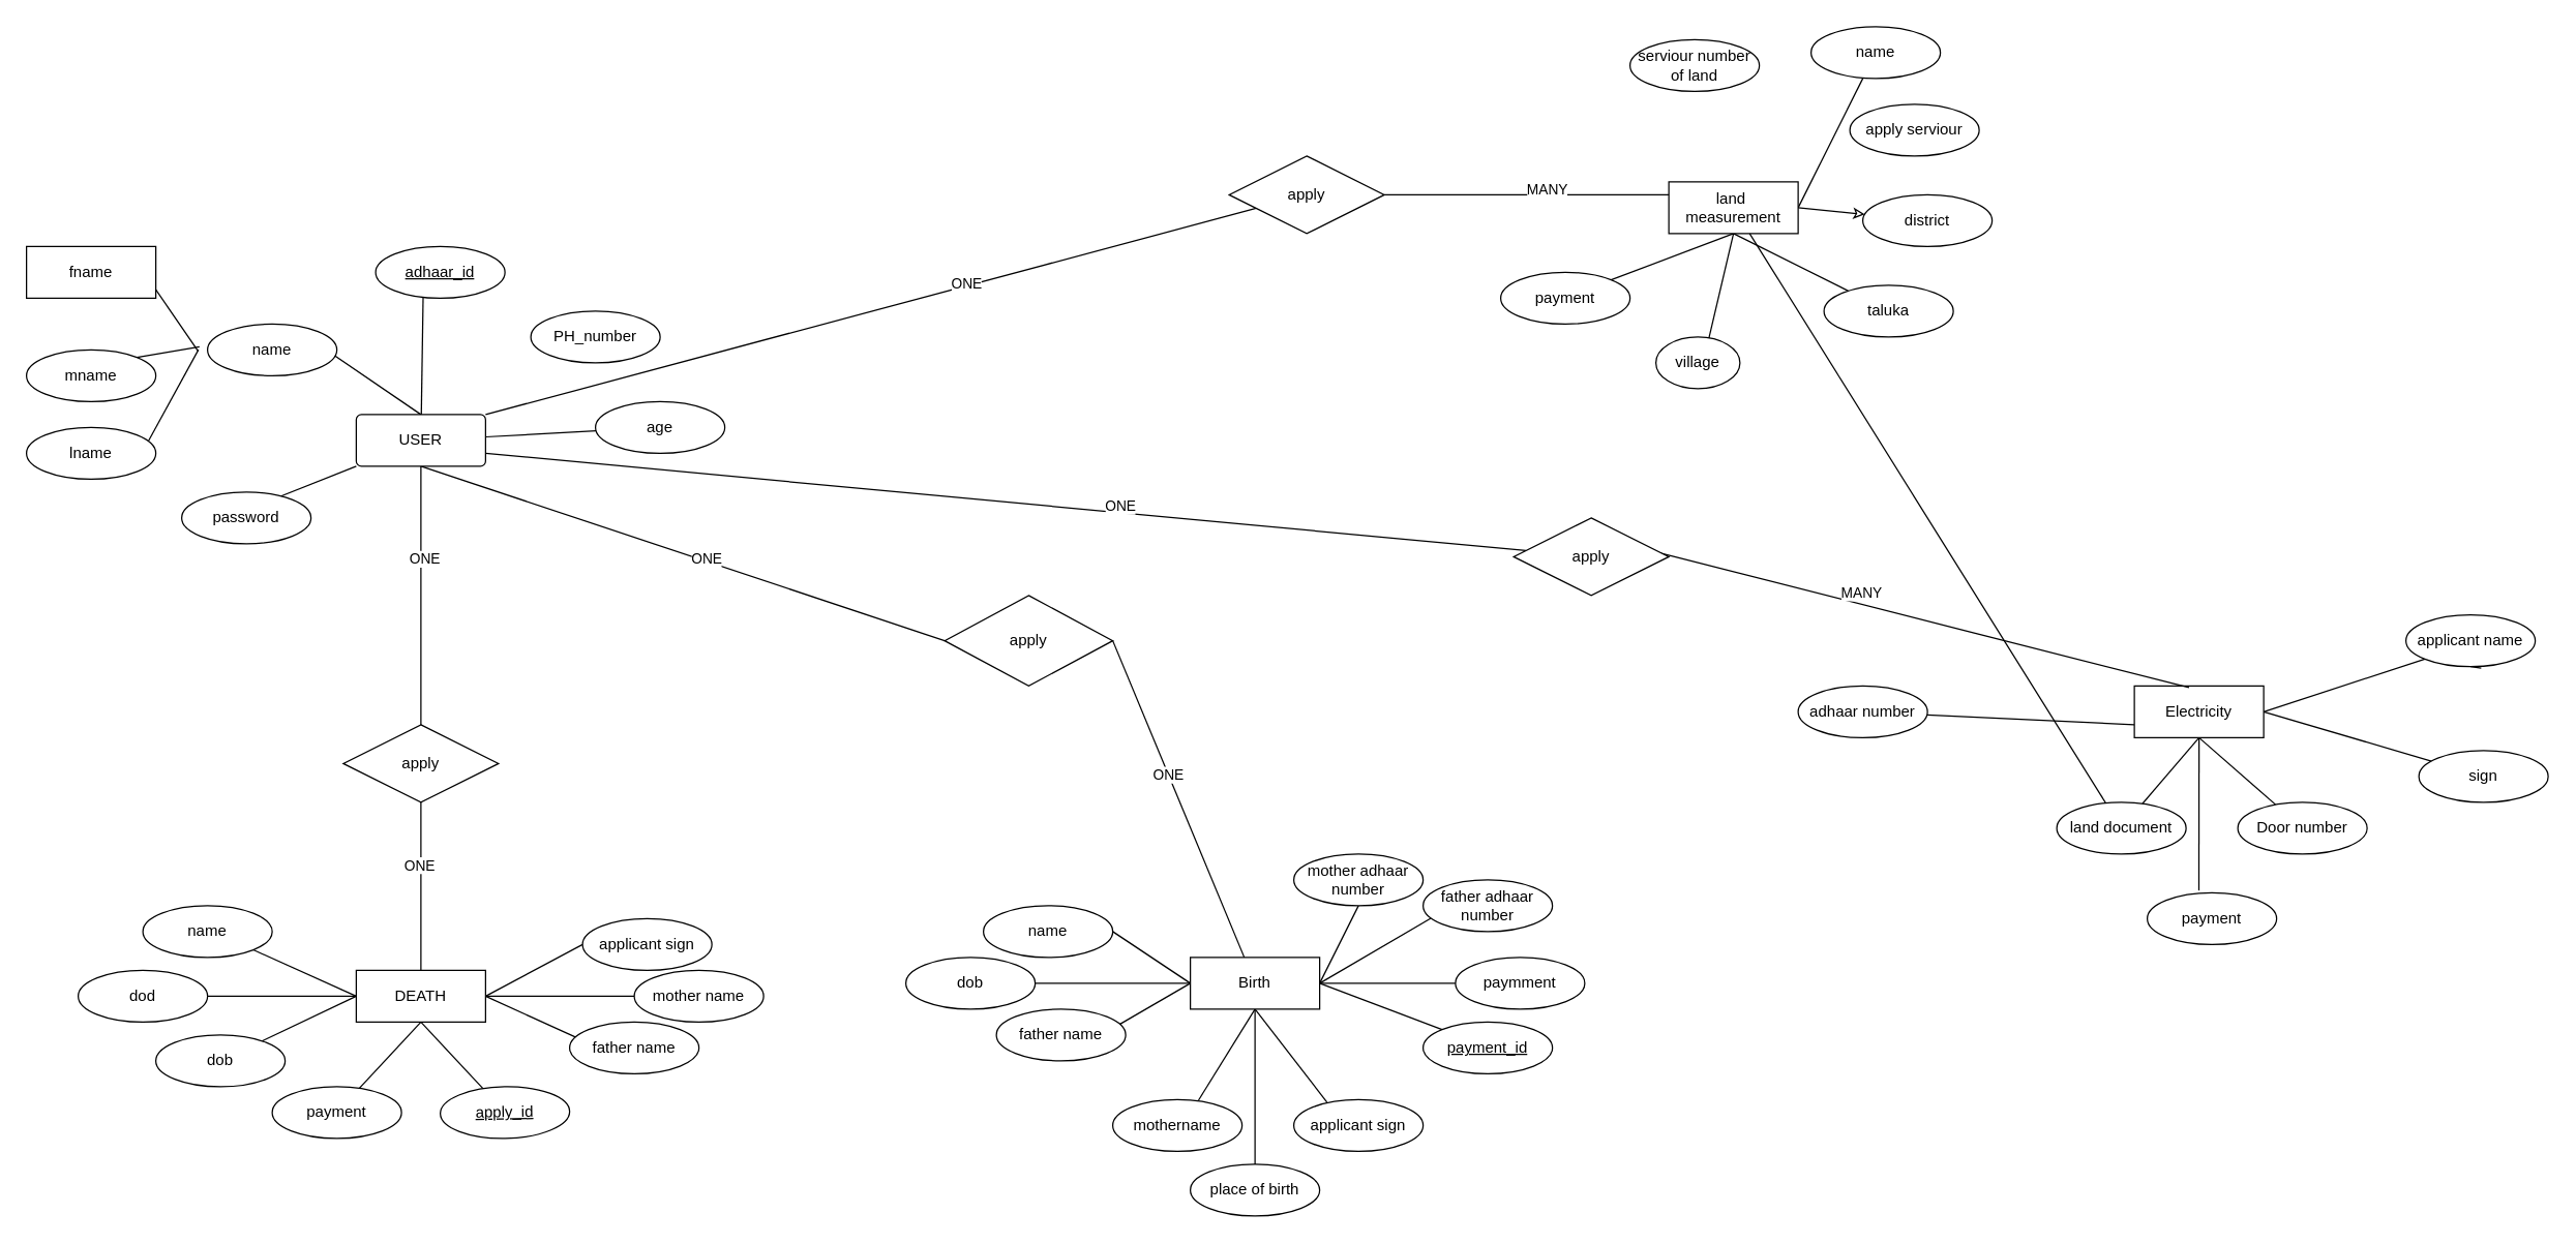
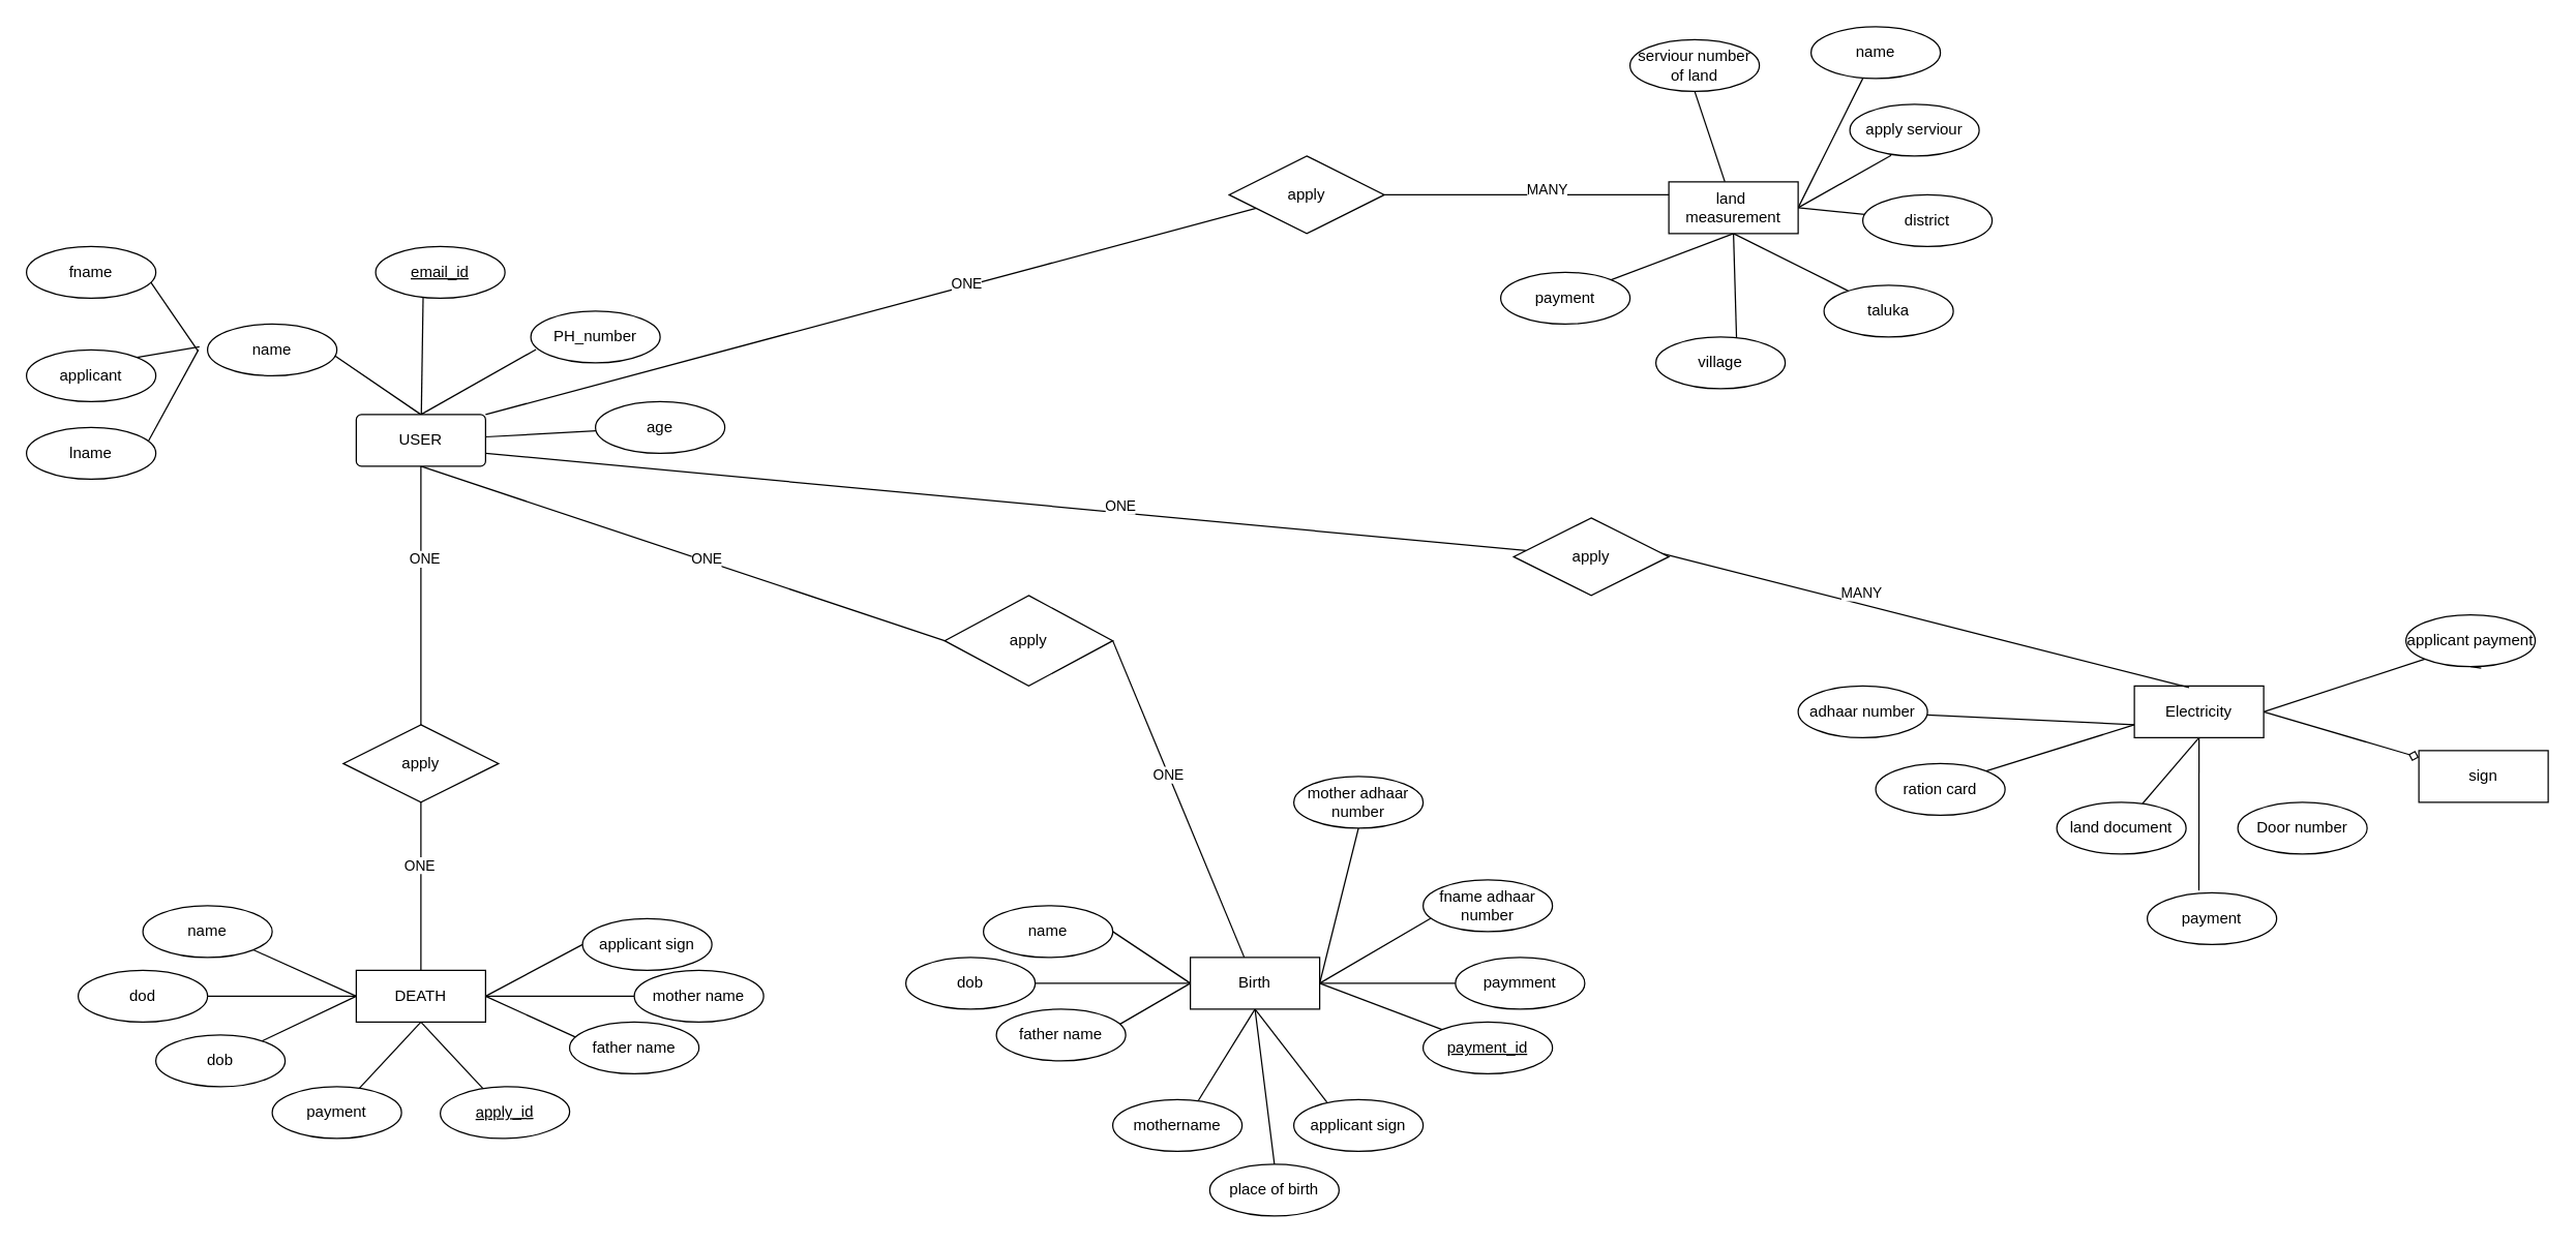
+ <mxCell id="95" style="edgeStyle=none;rounded=0;orthogonalLoop=1;jettySize=auto;html=1;exitX=1;exitY=0.5;exitDx=0;exitDy=0;entryX=0.319;entryY=0.989;entryDx=0;entryDy=0;entryPerimeter=0;endArrow=none;endFill=0;" parent="1" source="98" target="104" edge="1"><mxGeometry relative="1" as="geometry" /></mxCell>
- <mxCell id="94" style="edgeStyle=none;rounded=0;orthogonalLoop=1;jettySize=auto;html=1;exitX=1;exitY=0.5;exitDx=0;exitDy=0;endArrow=classic;endFill=0;" parent="1" source="98" target="105" edge="1"><mxGeometry relative="1" as="geometry" /></mxCell>
+ <mxCell id="94" style="edgeStyle=none;rounded=0;orthogonalLoop=1;jettySize=auto;html=1;exitX=1;exitY=0.5;exitDx=0;exitDy=0;endArrow=none;endFill=0;" parent="1" source="98" target="105" edge="1"><mxGeometry relative="1" as="geometry" /></mxCell>
- <mxCell id="17" value="fname" style="whiteSpace=wrap;html=1;align=center;rounded=0;" parent="1" vertex="1"><mxGeometry x="20" y="190" width="100" height="40" as="geometry" /></mxCell>
+ <mxCell id="17" value="fname" style="ellipse;whiteSpace=wrap;html=1;align=center;" parent="1" vertex="1"><mxGeometry x="20" y="190" width="100" height="40" as="geometry" /></mxCell>
- <mxCell id="20" value="&lt;u&gt;adhaar_id&lt;/u&gt;" style="ellipse;whiteSpace=wrap;html=1;align=center;" parent="1" vertex="1"><mxGeometry x="290" y="190" width="100" height="40" as="geometry" /></mxCell>
+ <mxCell id="20" value="&lt;u&gt;email_id&lt;/u&gt;" style="ellipse;whiteSpace=wrap;html=1;align=center;" parent="1" vertex="1"><mxGeometry x="290" y="190" width="100" height="40" as="geometry" /></mxCell>
- <mxCell id="107" value="village" style="ellipse;whiteSpace=wrap;html=1;align=center;" parent="1" vertex="1"><mxGeometry x="1280" y="260" width="65" height="40" as="geometry" /></mxCell>
+ <mxCell id="107" value="village" style="ellipse;whiteSpace=wrap;html=1;align=center;" parent="1" vertex="1"><mxGeometry x="1280" y="260" width="100" height="40" as="geometry" /></mxCell>
- <mxCell id="18" value="mname" style="ellipse;whiteSpace=wrap;html=1;align=center;" parent="1" vertex="1"><mxGeometry x="20" y="270" width="100" height="40" as="geometry" /></mxCell>
+ <mxCell id="18" value="applicant" style="ellipse;whiteSpace=wrap;html=1;align=center;" parent="1" vertex="1"><mxGeometry x="20" y="270" width="100" height="40" as="geometry" /></mxCell>
+ <mxCell id="4" style="edgeStyle=none;rounded=0;orthogonalLoop=1;jettySize=auto;html=1;exitX=0.5;exitY=0;exitDx=0;exitDy=0;entryX=0.04;entryY=0.742;entryDx=0;entryDy=0;entryPerimeter=0;endArrow=none;endFill=0;" parent="1" source="13" target="21" edge="1"><mxGeometry relative="1" as="geometry" /></mxCell>
- <mxCell id="6" style="edgeStyle=none;rounded=0;orthogonalLoop=1;jettySize=auto;html=1;exitX=0;exitY=1;exitDx=0;exitDy=0;entryX=0.703;entryY=0.142;entryDx=0;entryDy=0;entryPerimeter=0;endArrow=none;endFill=0;" parent="1" source="13" target="23" edge="1"><mxGeometry relative="1" as="geometry" /></mxCell>
- <mxCell id="23" value="password" style="ellipse;whiteSpace=wrap;html=1;align=center;" parent="1" vertex="1"><mxGeometry x="140" y="380" width="100" height="40" as="geometry" /></mxCell>
- <mxCell id="97" style="edgeStyle=none;rounded=0;orthogonalLoop=1;jettySize=auto;html=1;endArrow=none;endFill=0;" parent="1" source="98" target="82" edge="1"><mxGeometry relative="1" as="geometry" /></mxCell>
+ <mxCell id="97" style="edgeStyle=none;rounded=0;orthogonalLoop=1;jettySize=auto;html=1;entryX=0.5;entryY=1;entryDx=0;entryDy=0;endArrow=none;endFill=0;" parent="1" source="98" target="108" edge="1"><mxGeometry relative="1" as="geometry" /></mxCell>
- <mxCell id="81" value="applicant name" style="ellipse;whiteSpace=wrap;html=1;align=center;" parent="1" vertex="1"><mxGeometry x="1860" y="475" width="100" height="40" as="geometry" /></mxCell>
+ <mxCell id="81" value="applicant payment" style="ellipse;whiteSpace=wrap;html=1;align=center;" parent="1" vertex="1"><mxGeometry x="1860" y="475" width="100" height="40" as="geometry" /></mxCell>
+ <mxCell id="70" style="edgeStyle=none;rounded=0;orthogonalLoop=1;jettySize=auto;html=1;exitX=0;exitY=0.75;exitDx=0;exitDy=0;entryX=1;entryY=0;entryDx=0;entryDy=0;endArrow=none;endFill=0;" parent="1" source="76" target="79" edge="1"><mxGeometry relative="1" as="geometry" /></mxCell>
- <mxCell id="74" style="edgeStyle=none;rounded=0;orthogonalLoop=1;jettySize=auto;html=1;exitX=1;exitY=0.5;exitDx=0;exitDy=0;endArrow=none;endFill=0;" parent="1" source="76" target="78" edge="1"><mxGeometry relative="1" as="geometry" /></mxCell>
+ <mxCell id="74" style="edgeStyle=none;rounded=0;orthogonalLoop=1;jettySize=auto;html=1;exitX=1;exitY=0.5;exitDx=0;exitDy=0;endArrow=diamond;endFill=0;" parent="1" source="76" target="78" edge="1"><mxGeometry relative="1" as="geometry" /></mxCell>
- <mxCell id="72" style="edgeStyle=none;rounded=0;orthogonalLoop=1;jettySize=auto;html=1;exitX=0.5;exitY=1;exitDx=0;exitDy=0;endArrow=none;endFill=0;" parent="1" source="76" target="77" edge="1"><mxGeometry relative="1" as="geometry" /></mxCell>
- <mxCell id="78" value="sign" style="ellipse;whiteSpace=wrap;html=1;align=center;" parent="1" vertex="1"><mxGeometry x="1870" y="580" width="100" height="40" as="geometry" /></mxCell>
+ <mxCell id="78" value="sign" style="whiteSpace=wrap;html=1;align=center;rounded=0;" parent="1" vertex="1"><mxGeometry x="1870" y="580" width="100" height="40" as="geometry" /></mxCell>
+ <mxCell id="79" value="ration card" style="ellipse;whiteSpace=wrap;html=1;align=center;" parent="1" vertex="1"><mxGeometry x="1450" y="590" width="100" height="40" as="geometry" /></mxCell>
- <mxCell id="65" value="mother adhaar number" style="ellipse;whiteSpace=wrap;html=1;align=center;" parent="1" vertex="1"><mxGeometry x="1000" y="660" width="100" height="40" as="geometry" /></mxCell>
+ <mxCell id="65" value="mother adhaar number" style="ellipse;whiteSpace=wrap;html=1;align=center;" parent="1" vertex="1"><mxGeometry x="1000" y="600" width="100" height="40" as="geometry" /></mxCell>
- <mxCell id="59" value="father adhaar number" style="ellipse;whiteSpace=wrap;html=1;align=center;" parent="1" vertex="1"><mxGeometry x="1100" y="680" width="100" height="40" as="geometry" /></mxCell>
+ <mxCell id="59" value="fname adhaar number" style="ellipse;whiteSpace=wrap;html=1;align=center;" parent="1" vertex="1"><mxGeometry x="1100" y="680" width="100" height="40" as="geometry" /></mxCell>
- <mxCell id="64" value="place of birth" style="ellipse;whiteSpace=wrap;html=1;align=center;" parent="1" vertex="1"><mxGeometry x="920" y="900" width="100" height="40" as="geometry" /></mxCell>
+ <mxCell id="64" value="place of birth" style="ellipse;whiteSpace=wrap;html=1;align=center;" parent="1" vertex="1"><mxGeometry x="935" y="900" width="100" height="40" as="geometry" /></mxCell>
